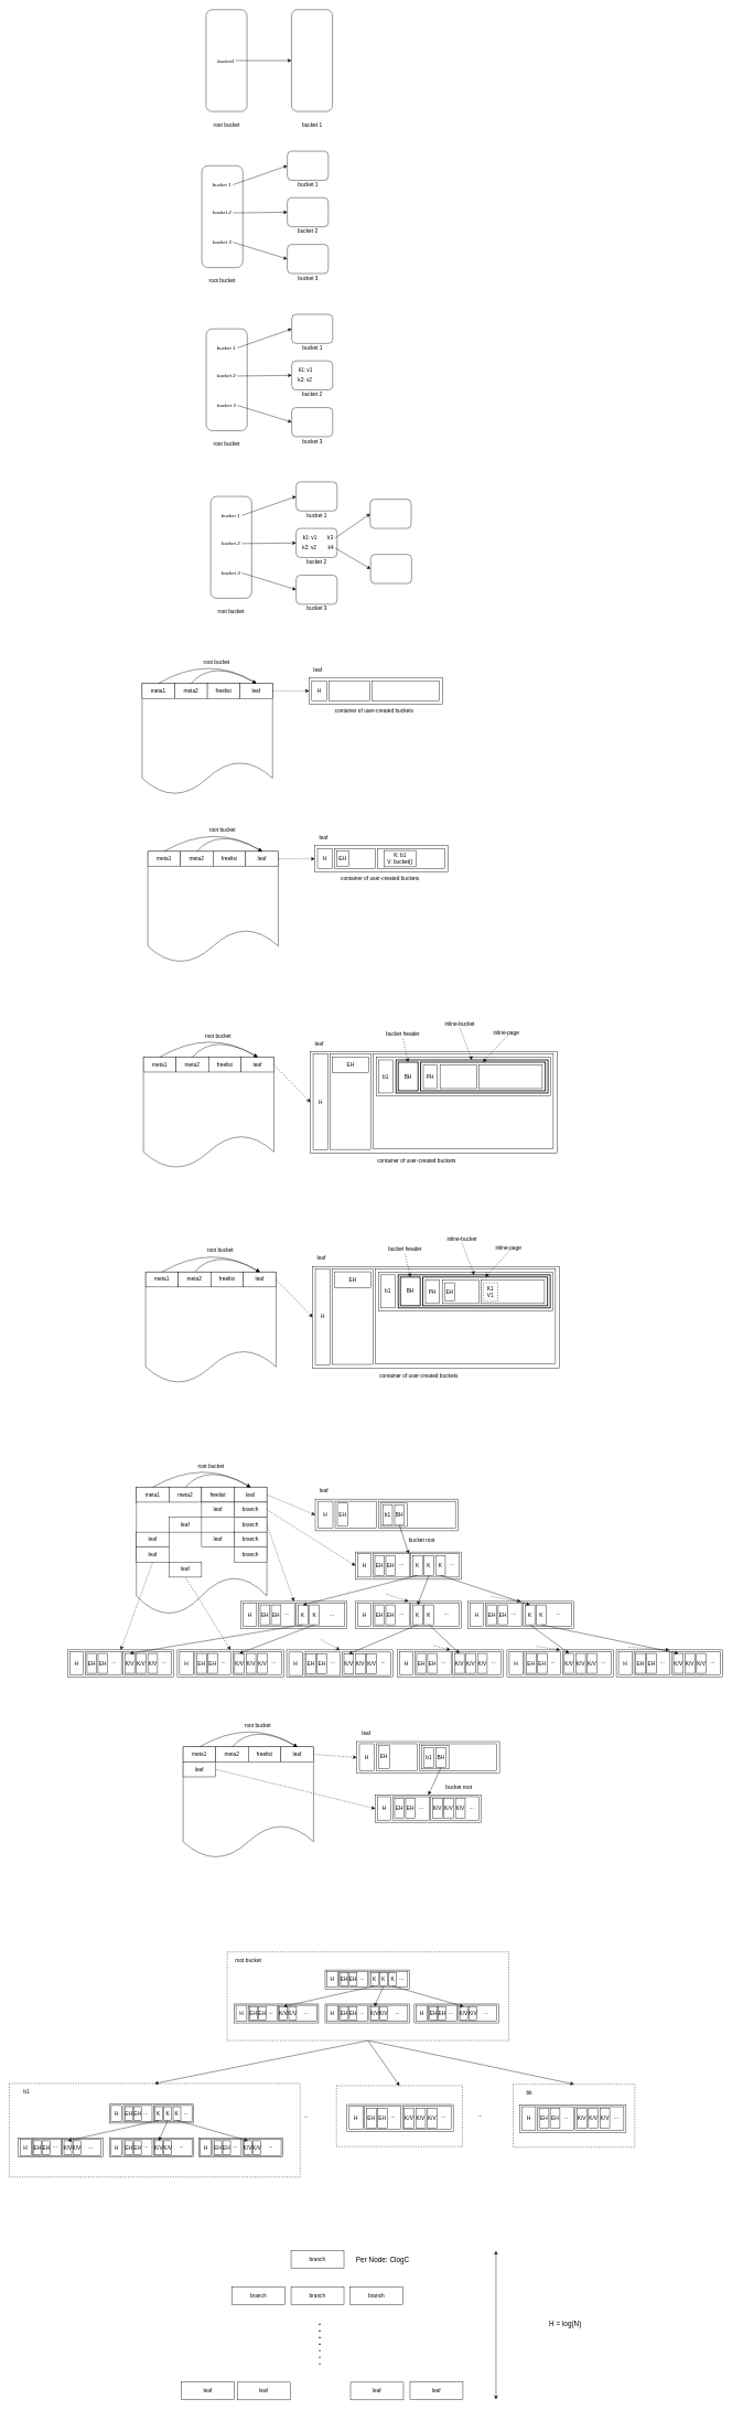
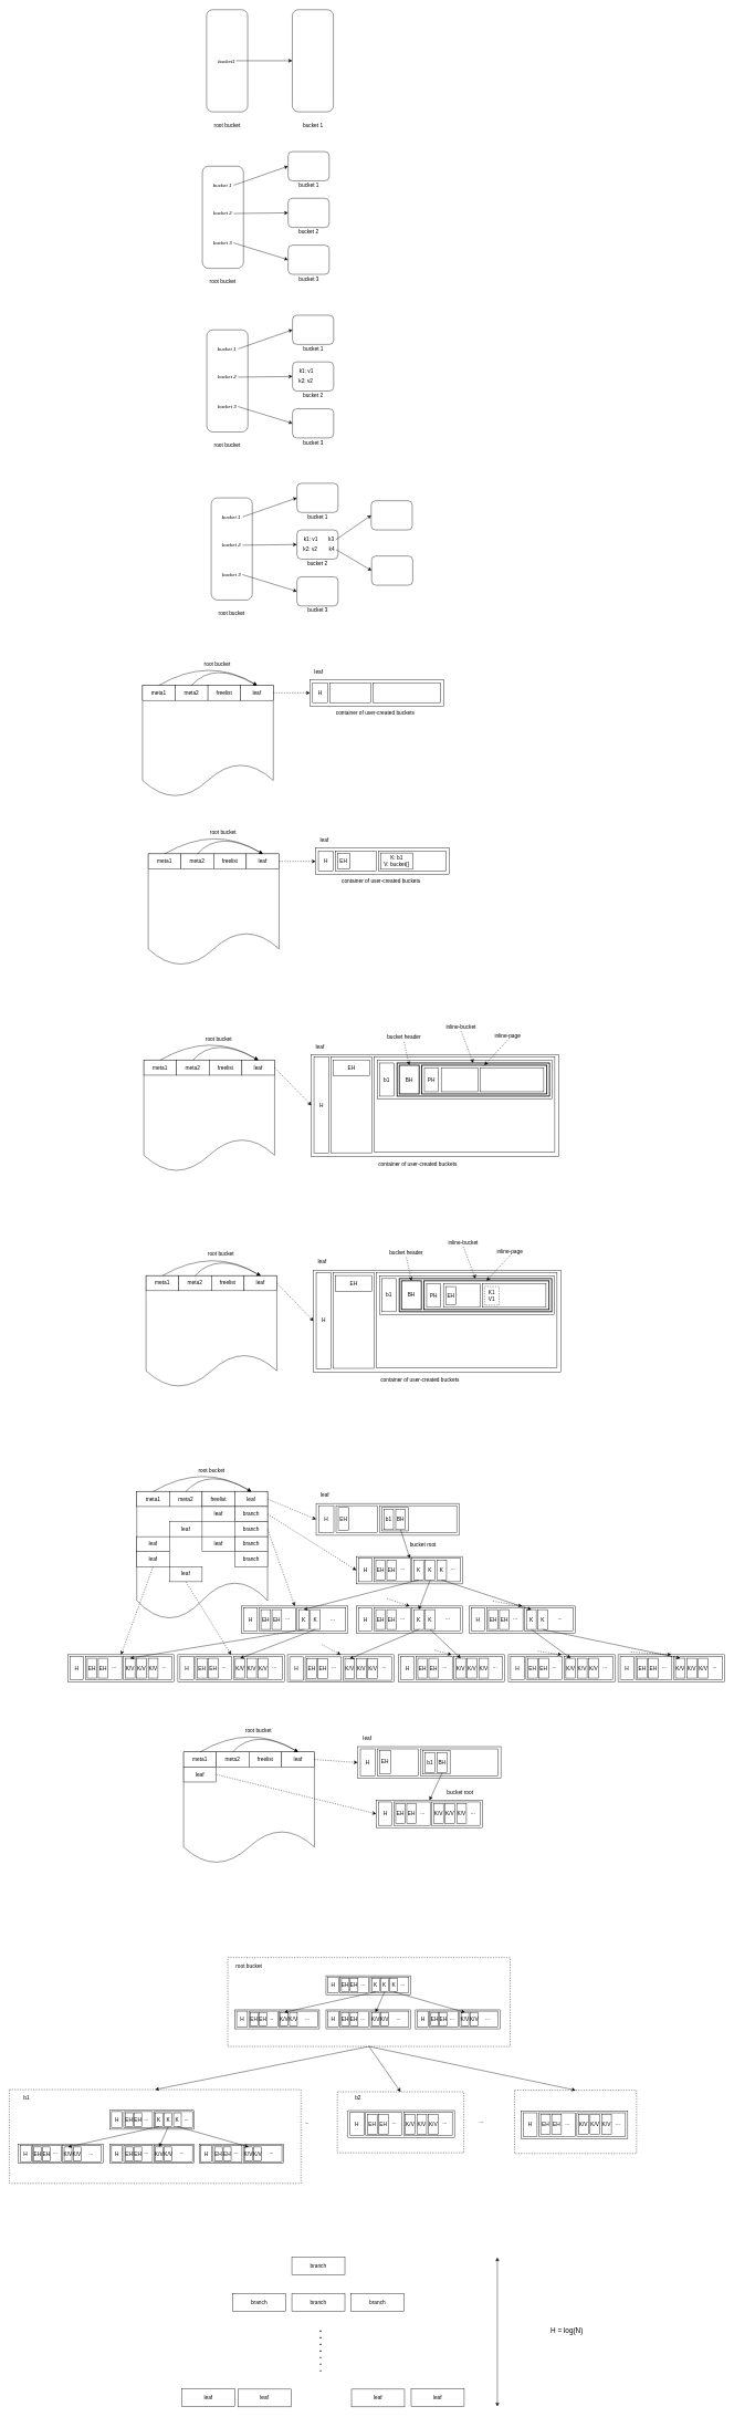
- <mxCell id="95" value="K: b1&lt;br&gt;V: bucket{}" style="rounded=0;whiteSpace=wrap;html=1;" parent="89" vertex="1"><mxGeometry x="157" y="11" width="73" height="37" as="geometry" /></mxCell>
+ <mxCell id="95" value="K: b1&lt;br&gt;V: bucket{}" style="rounded=0;whiteSpace=wrap;html=1;" parent="89" vertex="1"><mxGeometry x="147" y="11" width="73" height="37" as="geometry" /></mxCell>
+ <mxCell id="510" value="b2" style="text;html=1;strokeColor=none;fillColor=none;align=center;verticalAlign=middle;whiteSpace=wrap;rounded=0;dashed=1;" parent="495" vertex="1"><mxGeometry x="2.5" width="40" height="20" as="geometry" /></mxCell>
- <mxCell id="493" value="bk" style="text;html=1;strokeColor=none;fillColor=none;align=center;verticalAlign=middle;whiteSpace=wrap;rounded=0;dashed=1;" parent="1" vertex="1"><mxGeometry x="1180.5" y="4734" width="40" height="20" as="geometry" /></mxCell>
- <mxCell id="526" value="&lt;font style=&quot;font-size: 16px&quot;&gt;Per Node: ClogC&lt;/font&gt;" style="text;html=1;strokeColor=none;fillColor=none;align=center;verticalAlign=middle;whiteSpace=wrap;rounded=0;" parent="1" vertex="1"><mxGeometry x="793" y="5114" width="150" height="20" as="geometry" /></mxCell>
